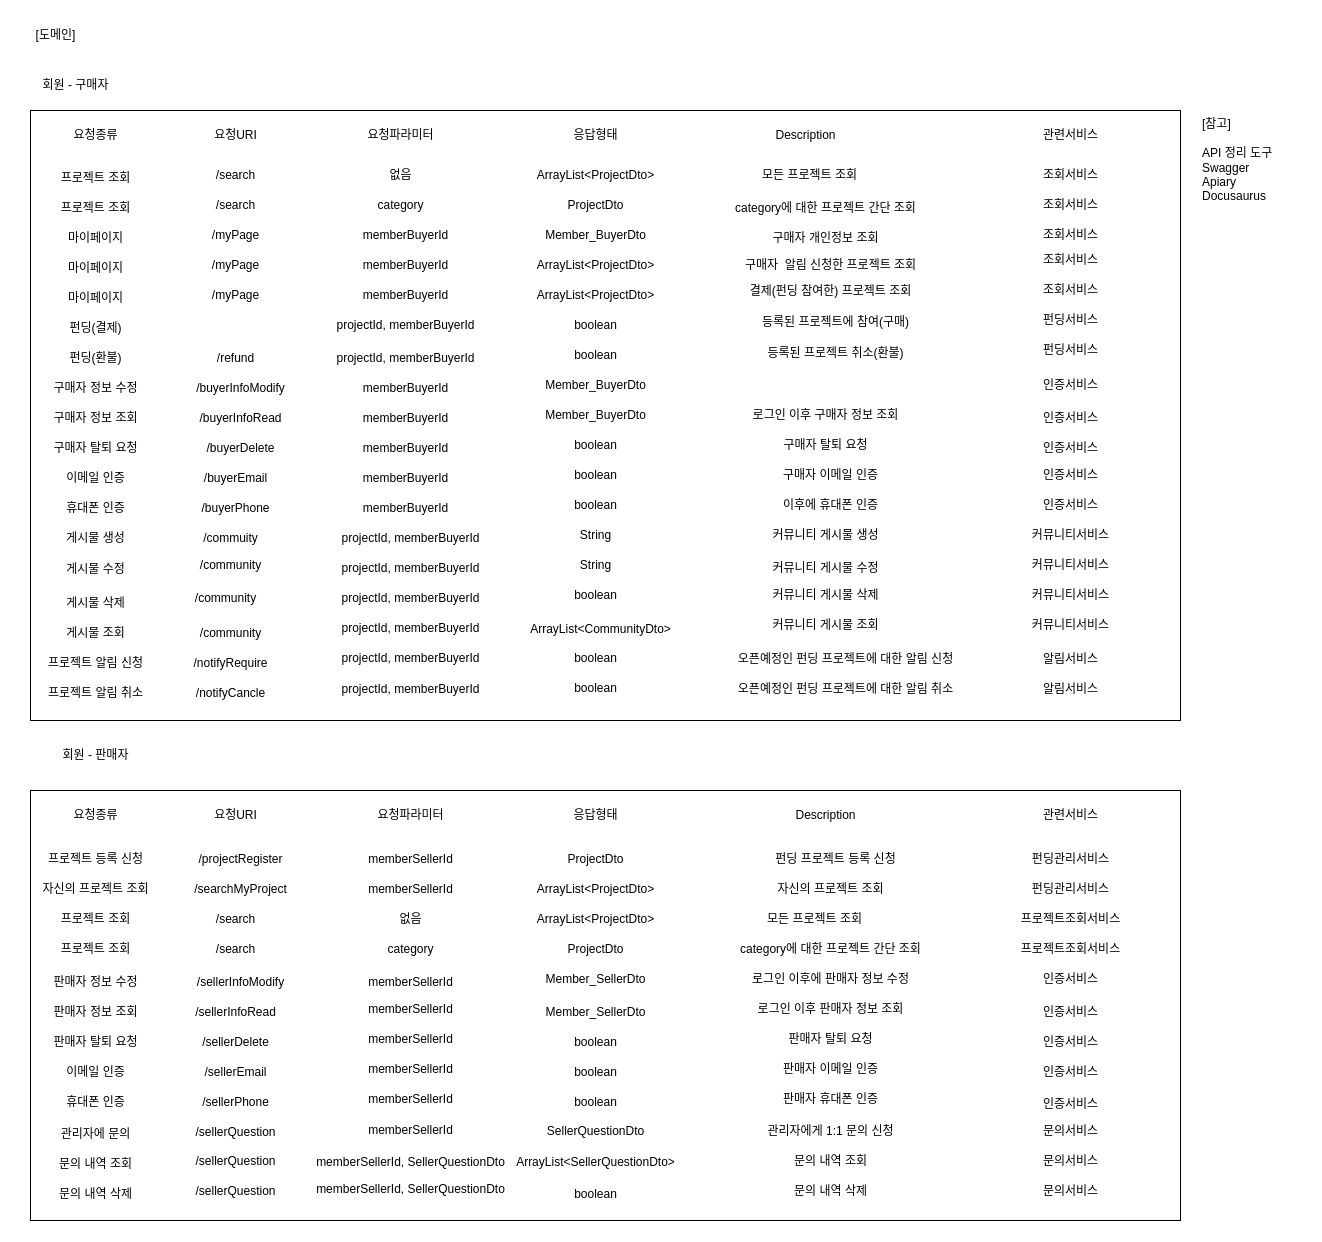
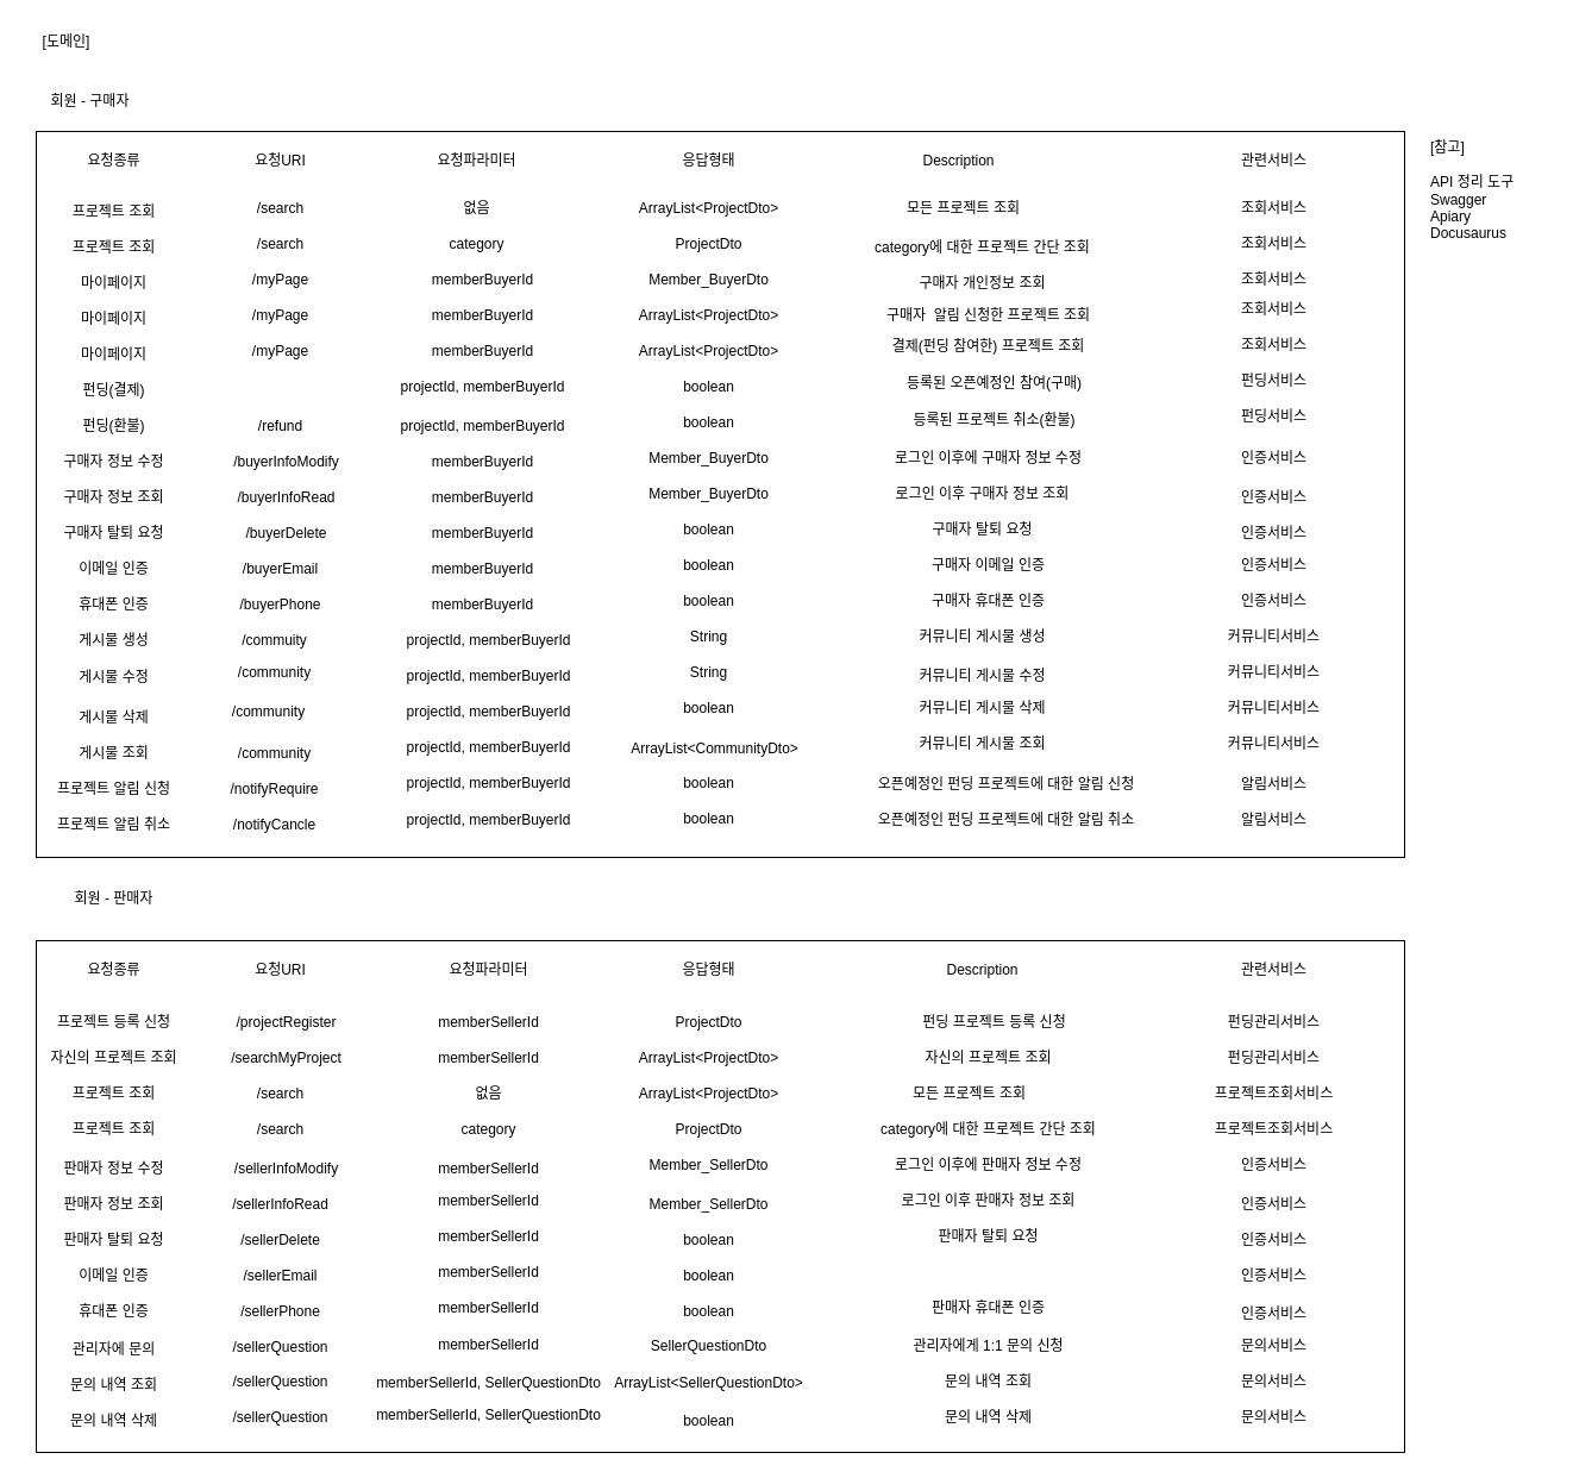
- <mxCell id="38" value="등록된 프로젝트에 참여(구매)" style="text;html=1;align=center;verticalAlign=middle;resizable=0;points=[];autosize=1;strokeColor=none;fillColor=none;" parent="1" vertex="1"><mxGeometry x="745" y="307" width="180" height="30" as="geometry" /></mxCell>
+ <mxCell id="38" value="등록된 오픈예정인 참여(구매)" style="text;html=1;align=center;verticalAlign=middle;resizable=0;points=[];autosize=1;strokeColor=none;fillColor=none;" parent="1" vertex="1"><mxGeometry x="745" y="307" width="180" height="30" as="geometry" /></mxCell>
+ <mxCell id="50" value="로그인 이후에 구매자 정보 수정" style="text;html=1;align=center;verticalAlign=middle;resizable=0;points=[];autosize=1;strokeColor=none;fillColor=none;" parent="1" vertex="1"><mxGeometry x="735" y="370" width="190" height="30" as="geometry" /></mxCell>
- <mxCell id="74" value="이후에 휴대폰 인증" style="text;html=1;align=center;verticalAlign=middle;resizable=0;points=[];autosize=1;strokeColor=none;fillColor=none;" parent="1" vertex="1"><mxGeometry x="765" y="490" width="130" height="30" as="geometry" /></mxCell>
+ <mxCell id="74" value="구매자 휴대폰 인증" style="text;html=1;align=center;verticalAlign=middle;resizable=0;points=[];autosize=1;strokeColor=none;fillColor=none;" parent="1" vertex="1"><mxGeometry x="765" y="490" width="130" height="30" as="geometry" /></mxCell>
- <mxCell id="164" value="판매자 이메일 인증" style="text;html=1;align=center;verticalAlign=middle;resizable=0;points=[];autosize=1;strokeColor=none;fillColor=none;" parent="1" vertex="1"><mxGeometry x="765" y="1054" width="130" height="30" as="geometry" /></mxCell>
